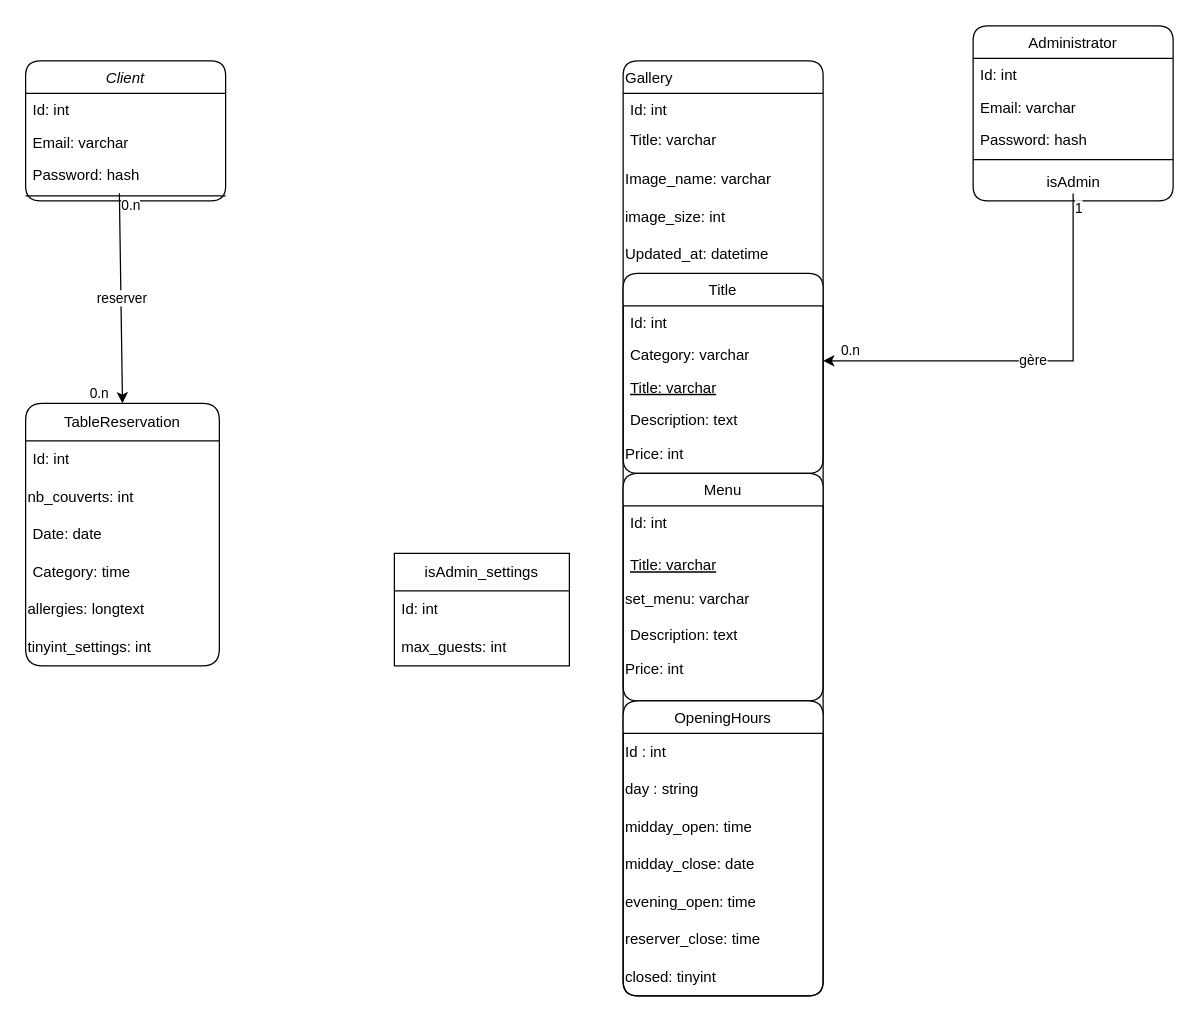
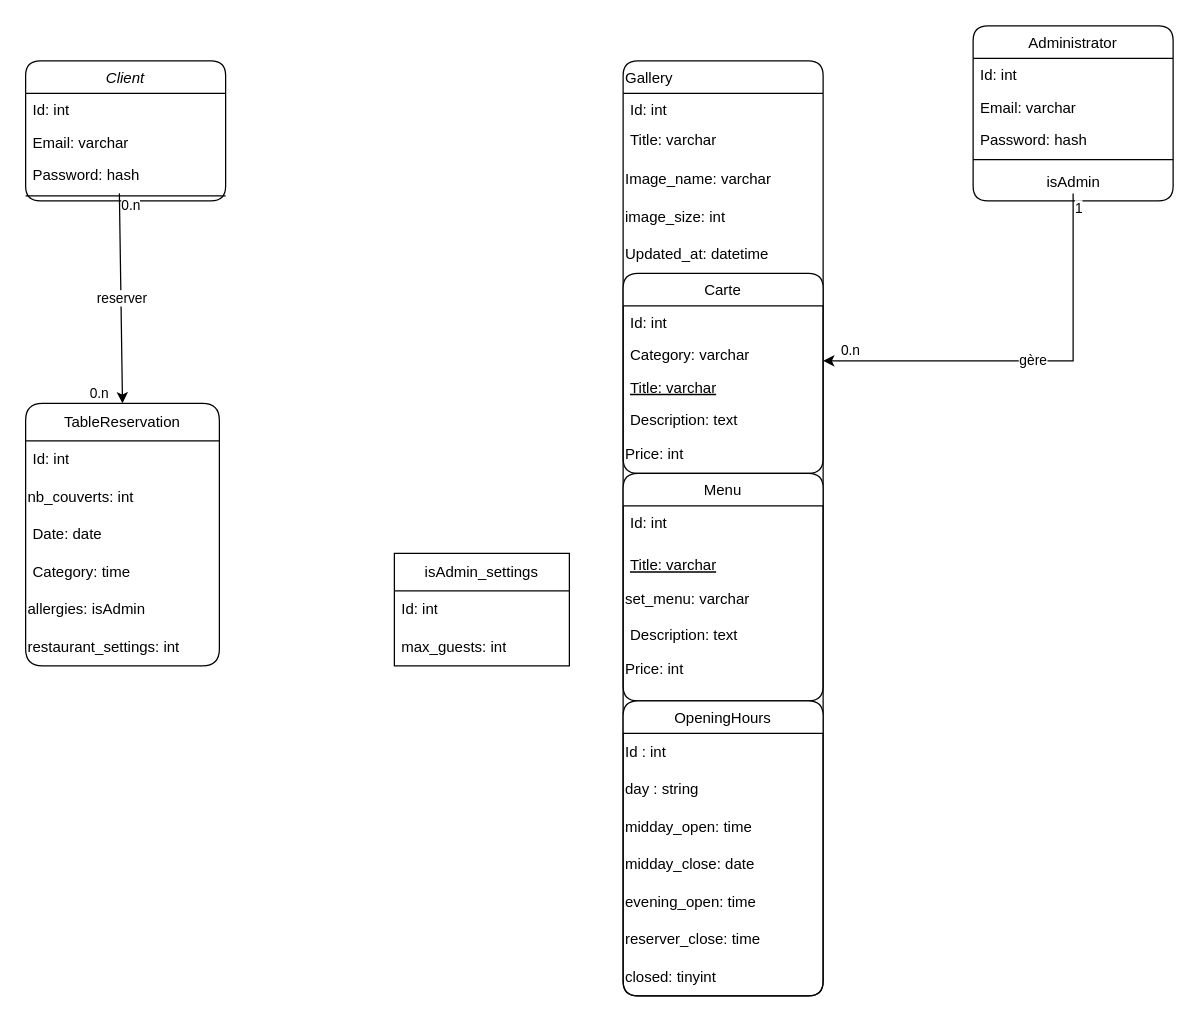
- <mxCell id="20" value="Title" style="swimlane;fontStyle=0;align=center;verticalAlign=top;childLayout=stackLayout;horizontal=1;startSize=26;horizontalStack=0;resizeParent=1;resizeLast=0;collapsible=1;marginBottom=0;rounded=1;shadow=0;strokeWidth=1;" parent="14" vertex="1"><mxGeometry y="170" width="160" height="160" as="geometry"><mxRectangle x="130" y="380" width="160" height="26" as="alternateBounds" /></mxGeometry></mxCell>
+ <mxCell id="20" value="Carte" style="swimlane;fontStyle=0;align=center;verticalAlign=top;childLayout=stackLayout;horizontal=1;startSize=26;horizontalStack=0;resizeParent=1;resizeLast=0;collapsible=1;marginBottom=0;rounded=1;shadow=0;strokeWidth=1;" parent="14" vertex="1"><mxGeometry y="170" width="160" height="160" as="geometry"><mxRectangle x="130" y="380" width="160" height="26" as="alternateBounds" /></mxGeometry></mxCell>
- <mxCell id="7" value="allergies: longtext" style="text;html=1;align=left;verticalAlign=middle;resizable=0;points=[];autosize=1;strokeColor=none;fillColor=none;" parent="2" vertex="1"><mxGeometry y="150" width="155" height="30" as="geometry" /></mxCell>
+ <mxCell id="7" value="allergies: isAdmin" style="text;html=1;align=left;verticalAlign=middle;resizable=0;points=[];autosize=1;strokeColor=none;fillColor=none;" parent="2" vertex="1"><mxGeometry y="150" width="155" height="30" as="geometry" /></mxCell>
- <mxCell id="8" value="tinyint_settings: int" style="text;html=1;align=left;verticalAlign=middle;resizable=0;points=[];autosize=1;strokeColor=none;fillColor=none;" parent="2" vertex="1"><mxGeometry y="180" width="155" height="30" as="geometry" /></mxCell>
+ <mxCell id="8" value="restaurant_settings: int" style="text;html=1;align=left;verticalAlign=middle;resizable=0;points=[];autosize=1;strokeColor=none;fillColor=none;" parent="2" vertex="1"><mxGeometry y="180" width="155" height="30" as="geometry" /></mxCell>
